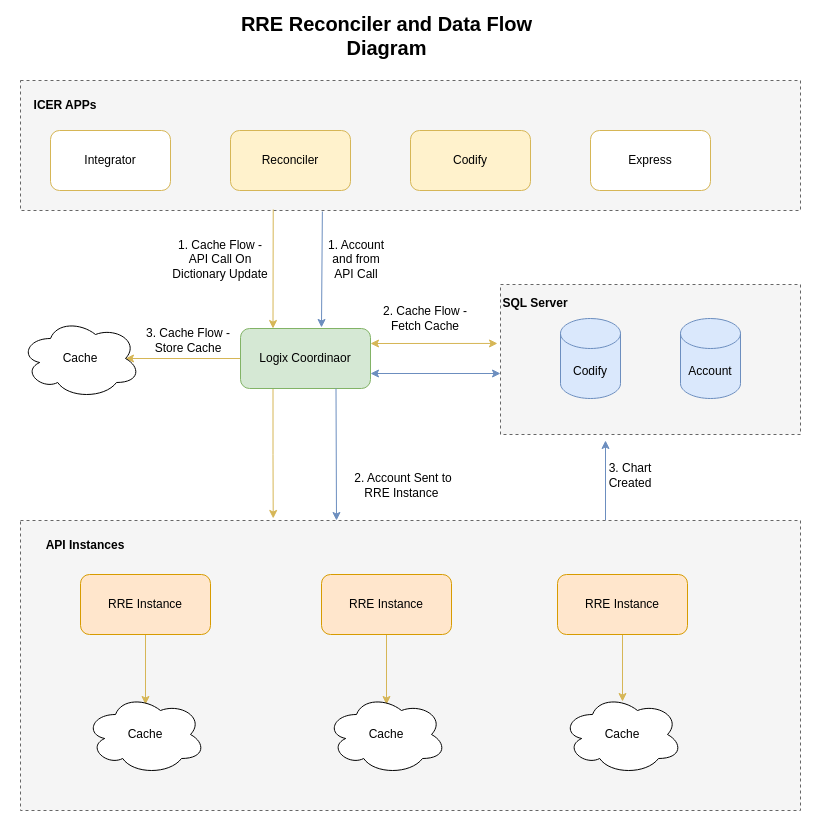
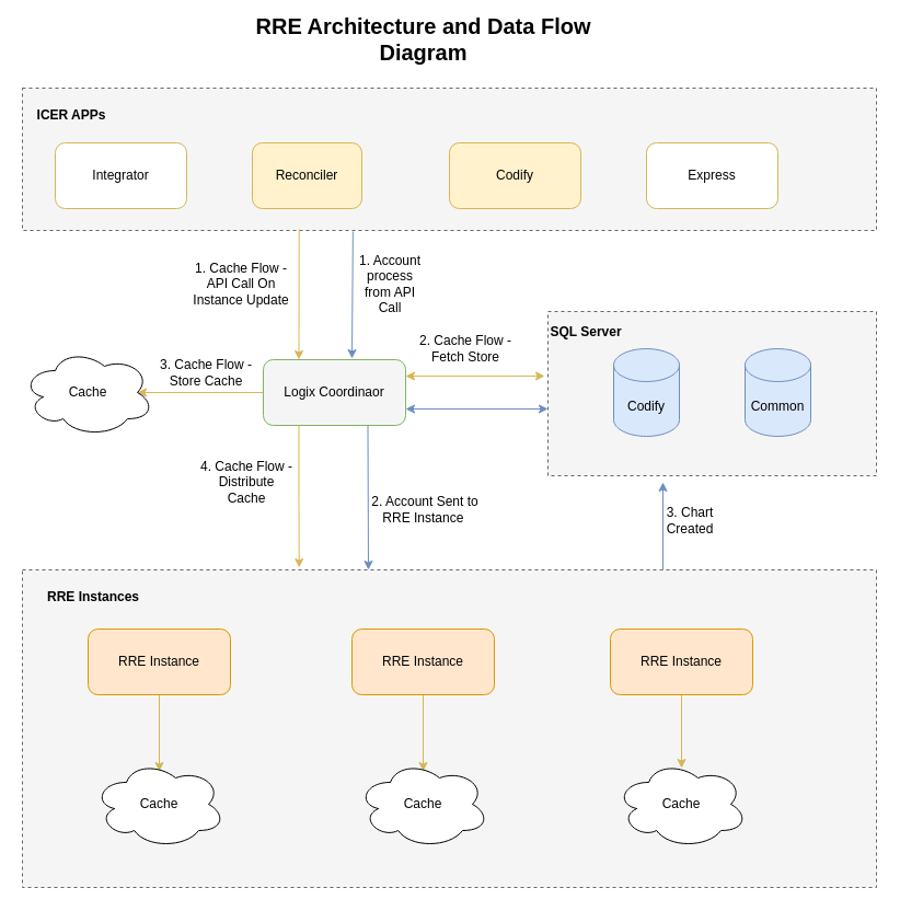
- <mxCell id="40" value="RRE Reconciler and Data Flow Diagram" style="text;html=1;strokeColor=none;fillColor=none;align=center;verticalAlign=middle;whiteSpace=wrap;rounded=0;fontSize=20;fontStyle=1" vertex="1" parent="1"><mxGeometry x="231.5" y="20" width="309" height="30" as="geometry" /></mxCell>
+ <mxCell id="40" value="RRE Architecture and Data Flow Diagram" style="text;html=1;strokeColor=none;fillColor=none;align=center;verticalAlign=middle;whiteSpace=wrap;rounded=0;fontSize=20;fontStyle=1" vertex="1" parent="1"><mxGeometry x="231.5" y="20" width="309" height="30" as="geometry" /></mxCell>
- <mxCell id="24" value="Reconciler" style="rounded=1;whiteSpace=wrap;html=1;fillColor=#fff2cc;strokeColor=#d6b656;" vertex="1" parent="1"><mxGeometry x="230" y="130" width="120" height="60" as="geometry" /></mxCell>
+ <mxCell id="24" value="Reconciler" style="rounded=1;whiteSpace=wrap;html=1;fillColor=#fff2cc;strokeColor=#d6b656;" vertex="1" parent="1"><mxGeometry x="230" y="130" width="100" height="60" as="geometry" /></mxCell>
- <mxCell id="27" value="1. Cache Flow - API Call On Dictionary Update" style="text;html=1;strokeColor=none;fillColor=none;align=center;verticalAlign=middle;whiteSpace=wrap;rounded=0;" vertex="1" parent="1"><mxGeometry x="170" y="234" width="100" height="50" as="geometry" /></mxCell>
+ <mxCell id="27" value="1. Cache Flow - API Call On Instance Update" style="text;html=1;strokeColor=none;fillColor=none;align=center;verticalAlign=middle;whiteSpace=wrap;rounded=0;" vertex="1" parent="1"><mxGeometry x="170" y="234" width="100" height="50" as="geometry" /></mxCell>
- <mxCell id="35" value="1. Account and from API Call" style="text;html=1;strokeColor=none;fillColor=none;align=center;verticalAlign=middle;whiteSpace=wrap;rounded=0;" vertex="1" parent="1"><mxGeometry x="326" y="244" width="60" height="30" as="geometry" /></mxCell>
+ <mxCell id="35" value="1. Account process from API Call" style="text;html=1;strokeColor=none;fillColor=none;align=center;verticalAlign=middle;whiteSpace=wrap;rounded=0;" vertex="1" parent="1"><mxGeometry x="326" y="244" width="60" height="30" as="geometry" /></mxCell>
- <mxCell id="29" value="2. Cache Flow -&lt;br&gt;Fetch Cache" style="text;html=1;strokeColor=none;fillColor=none;align=center;verticalAlign=middle;whiteSpace=wrap;rounded=0;" vertex="1" parent="1"><mxGeometry x="375" y="293" width="100" height="50" as="geometry" /></mxCell>
+ <mxCell id="29" value="2. Cache Flow -&lt;br&gt;Fetch Store" style="text;html=1;strokeColor=none;fillColor=none;align=center;verticalAlign=middle;whiteSpace=wrap;rounded=0;" vertex="1" parent="1"><mxGeometry x="375" y="293" width="100" height="50" as="geometry" /></mxCell>
- <mxCell id="6" value="Logix Coordinaor" style="rounded=1;whiteSpace=wrap;html=1;fillColor=#d5e8d4;strokeColor=#82b366;" vertex="1" parent="1"><mxGeometry x="240" y="328" width="130" height="60" as="geometry" /></mxCell>
+ <mxCell id="6" value="Logix Coordinaor" style="rounded=1;whiteSpace=wrap;html=1;fillColor=#f5f5f5;strokeColor=#82b366;" vertex="1" parent="1"><mxGeometry x="240" y="328" width="130" height="60" as="geometry" /></mxCell>
- <mxCell id="10" value="Account" style="shape=cylinder3;whiteSpace=wrap;html=1;boundedLbl=1;backgroundOutline=1;size=15;fillColor=#dae8fc;strokeColor=#6c8ebf;" vertex="1" parent="1"><mxGeometry x="680" y="318" width="60" height="80" as="geometry" /></mxCell>
+ <mxCell id="10" value="Common" style="shape=cylinder3;whiteSpace=wrap;html=1;boundedLbl=1;backgroundOutline=1;size=15;fillColor=#dae8fc;strokeColor=#6c8ebf;" vertex="1" parent="1"><mxGeometry x="680" y="318" width="60" height="80" as="geometry" /></mxCell>
+ <mxCell id="31" value="4. Cache Flow -&lt;br&gt;Distribute Cache" style="text;html=1;strokeColor=none;fillColor=none;align=center;verticalAlign=middle;whiteSpace=wrap;rounded=0;" vertex="1" parent="1"><mxGeometry x="180" y="410" width="90" height="60" as="geometry" /></mxCell>
- <mxCell id="37" value="2. Account Sent to RRE Instance&amp;nbsp;" style="text;html=1;strokeColor=none;fillColor=none;align=center;verticalAlign=middle;whiteSpace=wrap;rounded=0;" vertex="1" parent="1"><mxGeometry x="353" y="460" width="100" height="50" as="geometry" /></mxCell>
+ <mxCell id="37" value="2. Account Sent to RRE Instance&amp;nbsp;" style="text;html=1;strokeColor=none;fillColor=none;align=center;verticalAlign=middle;whiteSpace=wrap;rounded=0;" vertex="1" parent="1"><mxGeometry x="338" y="440" width="100" height="50" as="geometry" /></mxCell>
- <mxCell id="39" value="API Instances" style="text;html=1;strokeColor=none;fillColor=none;align=center;verticalAlign=middle;whiteSpace=wrap;rounded=0;fontStyle=1" vertex="1" parent="1"><mxGeometry x="20" y="530" width="130" height="30" as="geometry" /></mxCell>
+ <mxCell id="39" value="RRE Instances" style="text;html=1;strokeColor=none;fillColor=none;align=center;verticalAlign=middle;whiteSpace=wrap;rounded=0;fontStyle=1" vertex="1" parent="1"><mxGeometry x="20" y="530" width="130" height="30" as="geometry" /></mxCell>
